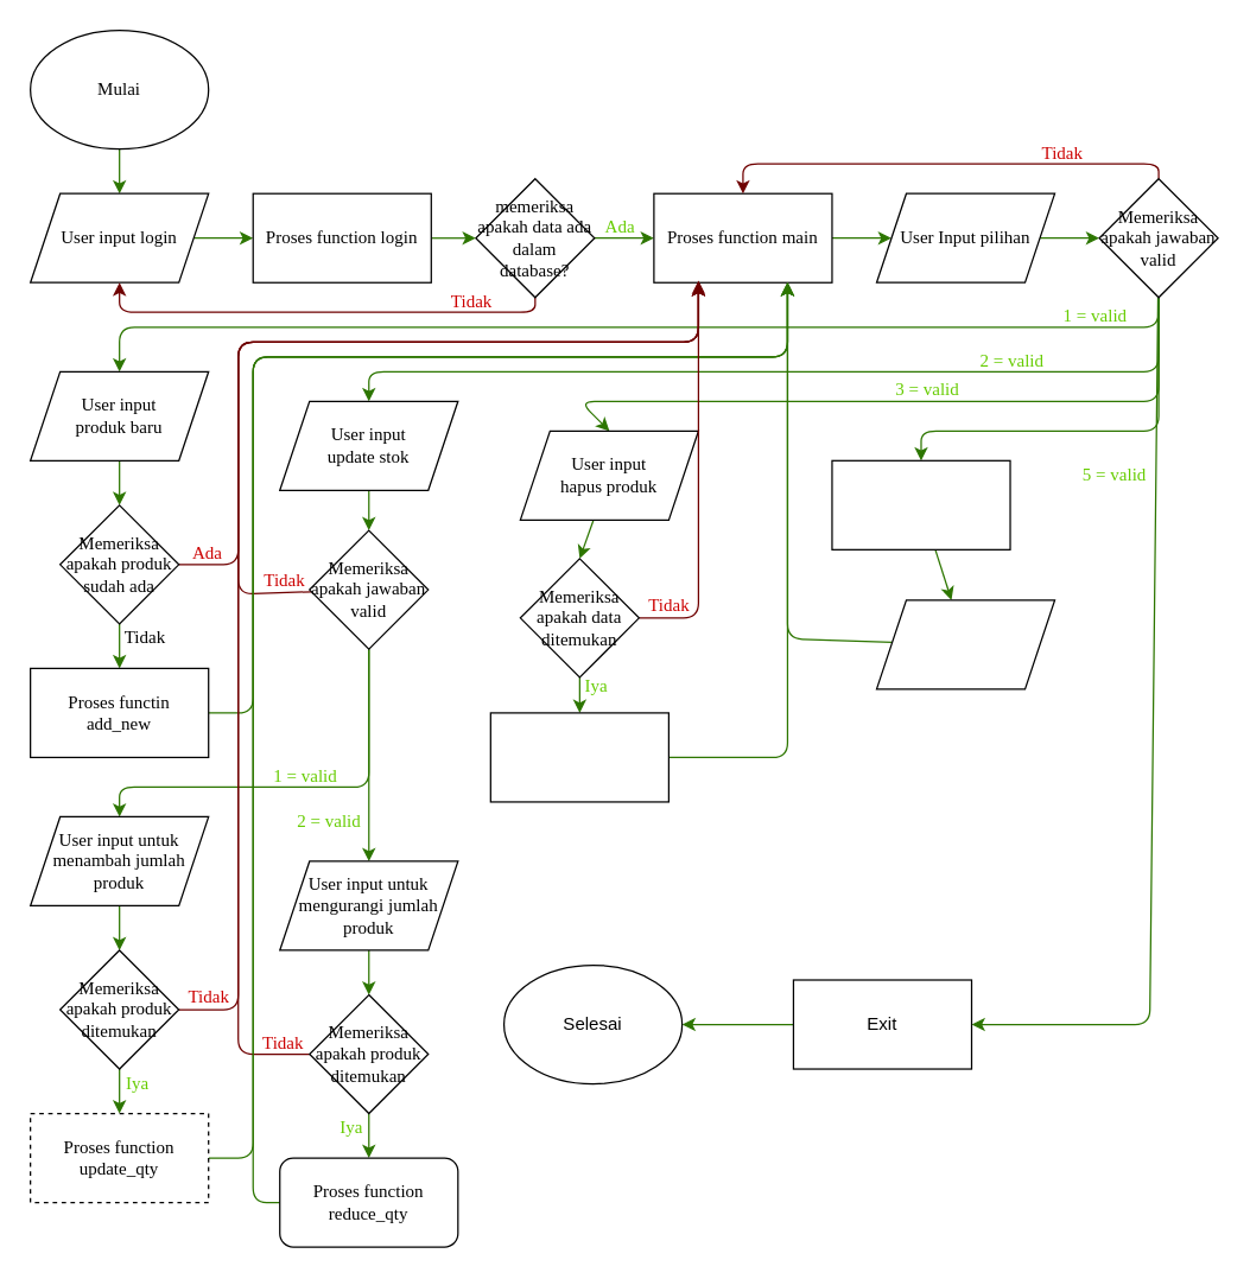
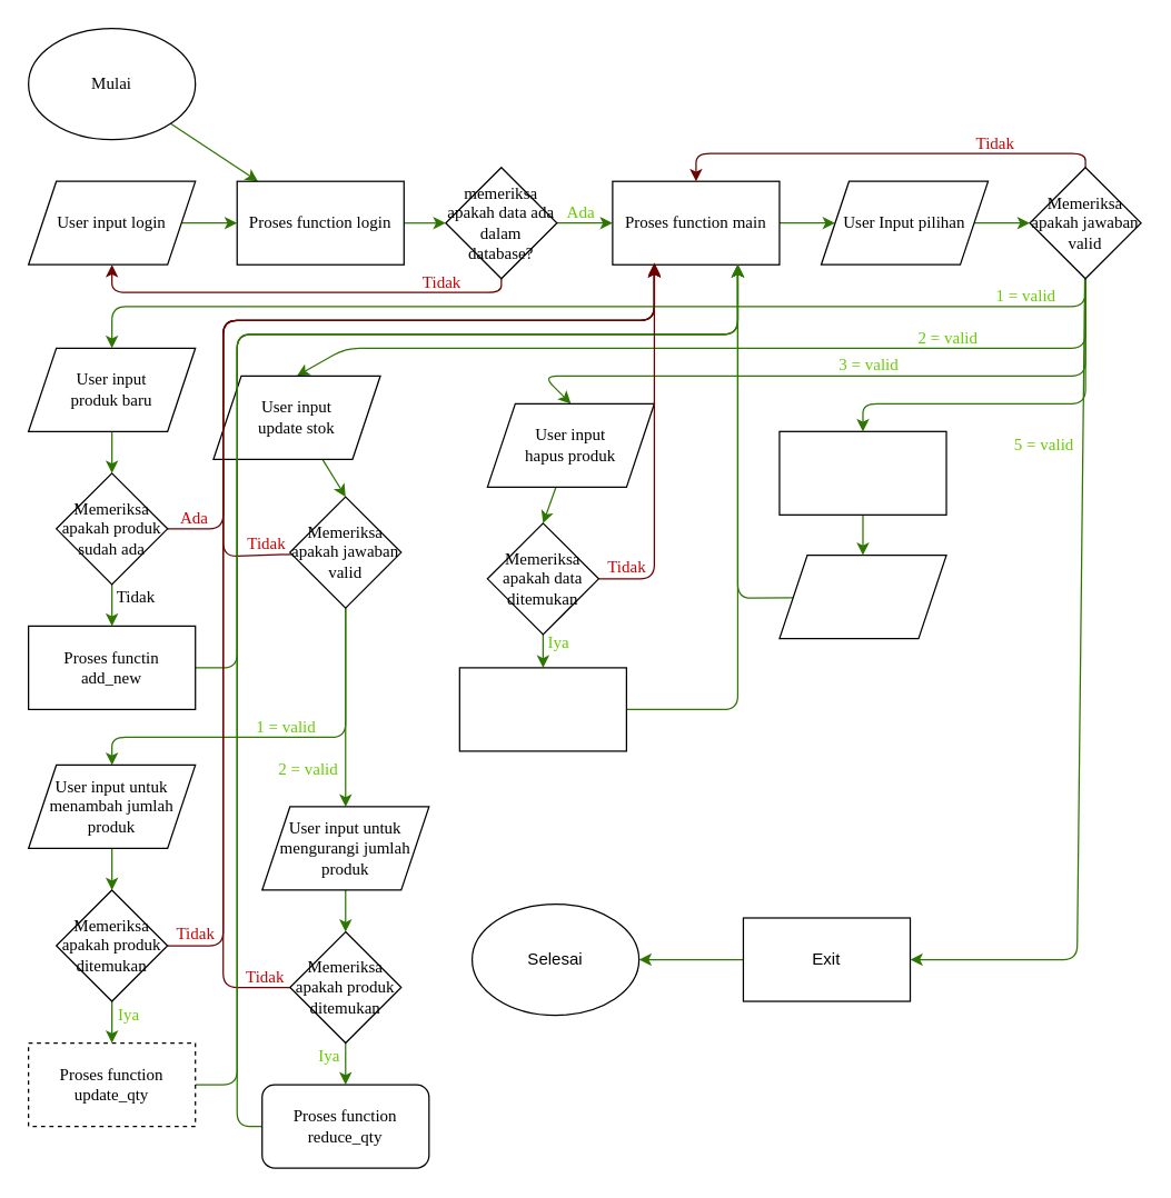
- <mxCell id="2" style="edgeStyle=none;html=1;entryX=0.5;entryY=0;entryDx=0;entryDy=0;fontFamily=Times New Roman;fontSize=12;fillColor=#60a917;strokeColor=#2D7600;" parent="1" source="3" target="5" edge="1"><mxGeometry relative="1" as="geometry" /></mxCell>
+ <mxCell id="2" style="edgeStyle=none;html=1;fontFamily=Times New Roman;fontSize=12;fillColor=#60a917;strokeColor=#2D7600;" parent="1" source="3" target="10" edge="1"><mxGeometry relative="1" as="geometry" /></mxCell>
- <mxCell id="36" value="User input &lt;br&gt;update stok" style="shape=parallelogram;perimeter=parallelogramPerimeter;whiteSpace=wrap;html=1;fixedSize=1;fontFamily=Times New Roman;fontSize=12;" parent="1" vertex="1"><mxGeometry x="188" y="270" width="120" height="60" as="geometry" /></mxCell>
+ <mxCell id="36" value="User input &lt;br&gt;update stok" style="shape=parallelogram;perimeter=parallelogramPerimeter;whiteSpace=wrap;html=1;fixedSize=1;fontFamily=Times New Roman;fontSize=12;" parent="1" vertex="1"><mxGeometry x="153" y="270" width="120" height="60" as="geometry" /></mxCell>
- <mxCell id="76" value="User input" style="shape=parallelogram;perimeter=parallelogramPerimeter;whiteSpace=wrap;html=1;fixedSize=1;fontFamily=Times New Roman;fontSize=12;fontColor=#FFFFFF;fillColor=none;" parent="1" vertex="1"><mxGeometry x="590" y="404" width="120" height="60" as="geometry" /></mxCell>
+ <mxCell id="76" value="User input" style="shape=parallelogram;perimeter=parallelogramPerimeter;whiteSpace=wrap;html=1;fixedSize=1;fontFamily=Times New Roman;fontSize=12;fontColor=#FFFFFF;fillColor=none;" parent="1" vertex="1"><mxGeometry x="560" y="399" width="120" height="60" as="geometry" /></mxCell>
